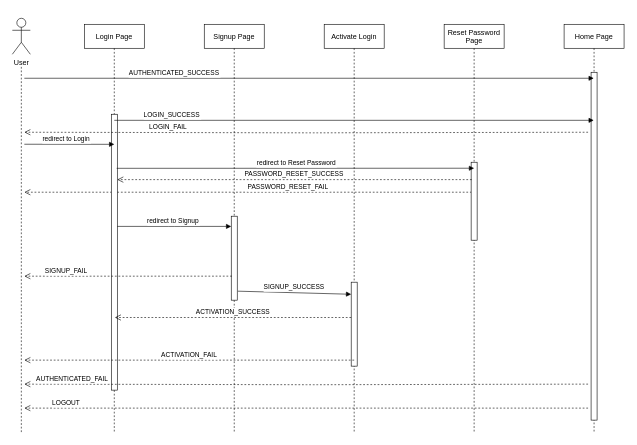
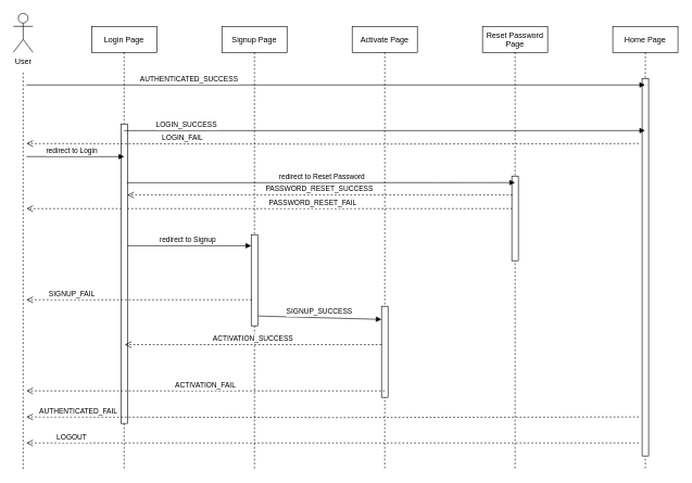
- <mxCell id="14" value="User" style="shape=umlActor;verticalLabelPosition=bottom;verticalAlign=top;html=1;outlineConnect=0;" vertex="1" parent="1"><mxGeometry x="20" y="30" width="30" height="60" as="geometry" /></mxCell>
+ <mxCell id="14" value="User" style="shape=umlActor;verticalLabelPosition=bottom;verticalAlign=top;html=1;outlineConnect=0;" vertex="1" parent="1"><mxGeometry x="20" y="20" width="30" height="60" as="geometry" /></mxCell>
- <mxCell id="12" value="Activate Login" style="shape=umlLifeline;perimeter=lifelinePerimeter;container=1;collapsible=0;recursiveResize=0;rounded=0;shadow=0;strokeWidth=1;" vertex="1" parent="1"><mxGeometry x="540" y="40" width="100" height="680" as="geometry" /></mxCell>
+ <mxCell id="12" value="Activate Page" style="shape=umlLifeline;perimeter=lifelinePerimeter;container=1;collapsible=0;recursiveResize=0;rounded=0;shadow=0;strokeWidth=1;" vertex="1" parent="1"><mxGeometry x="540" y="40" width="100" height="680" as="geometry" /></mxCell>
